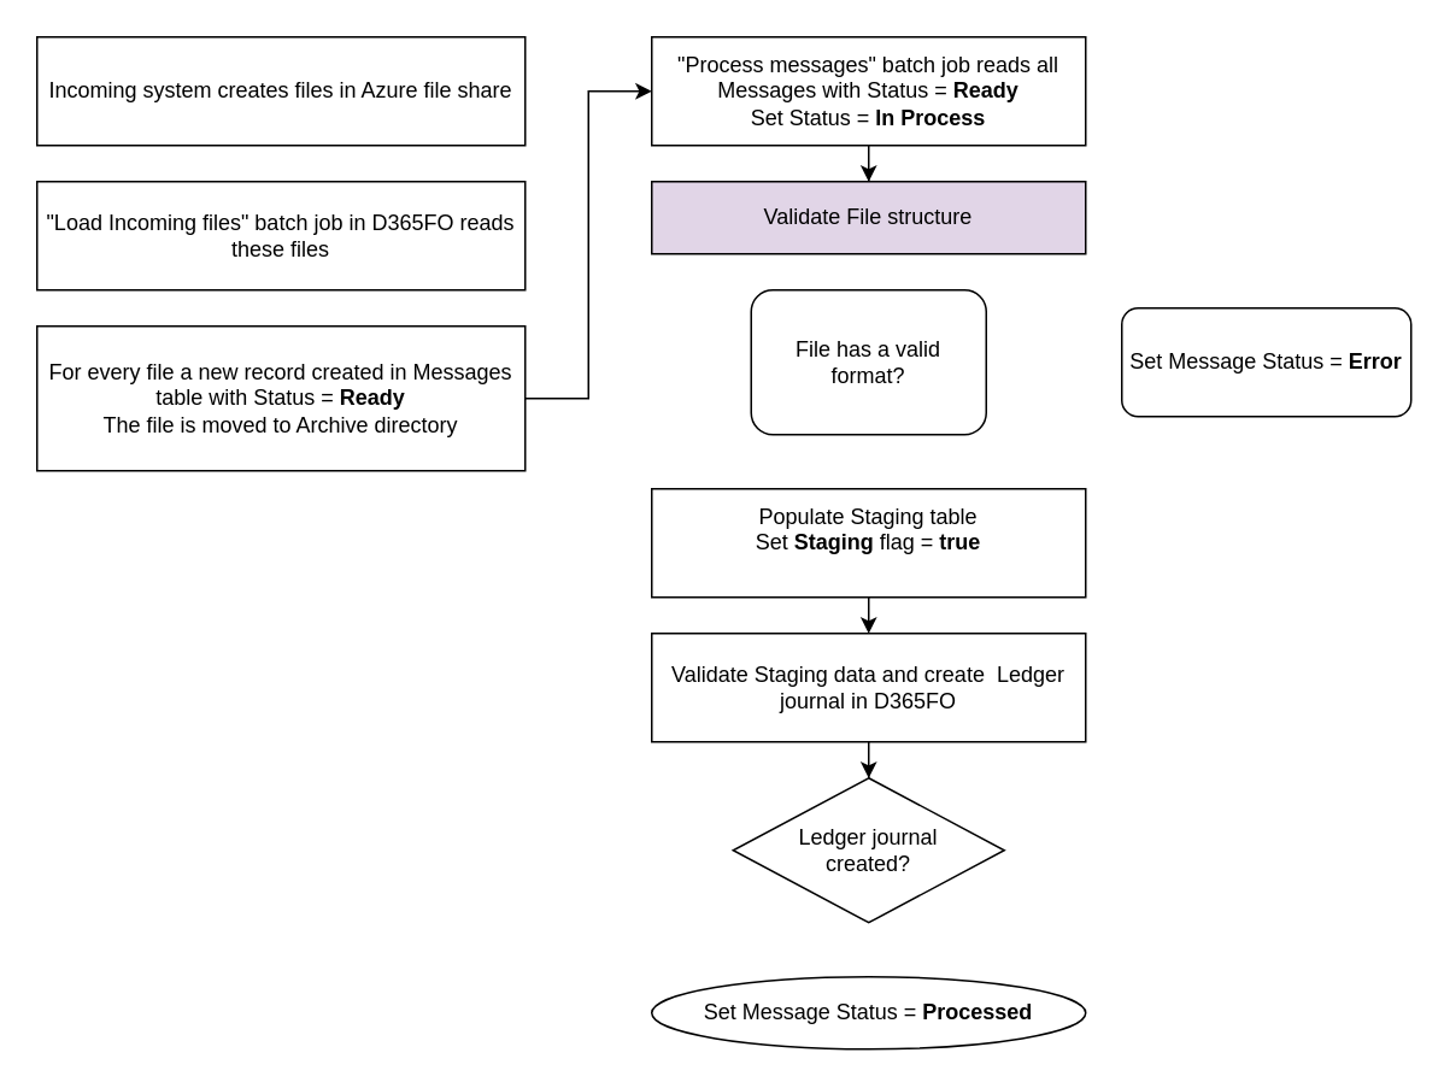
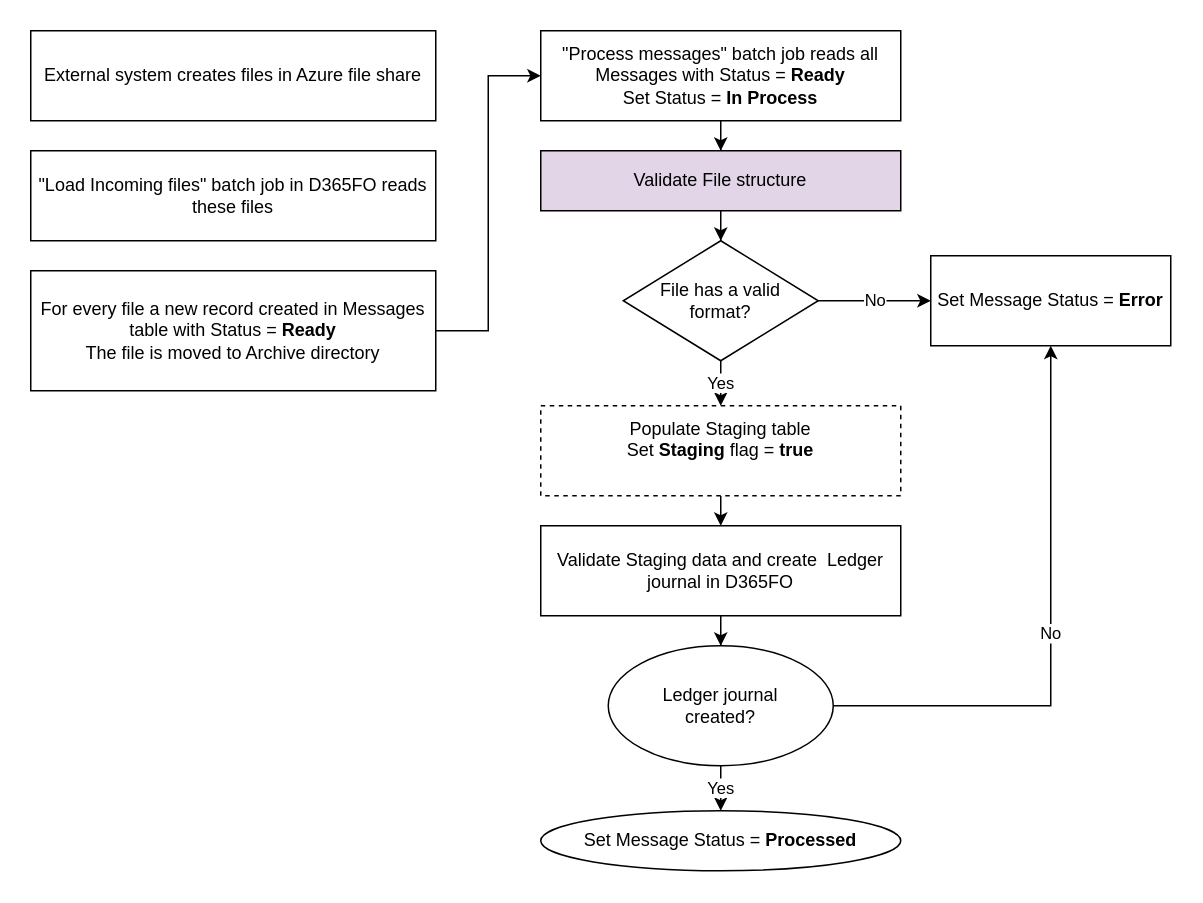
- <mxCell id="2" value="Incoming system creates files in Azure file share" style="rounded=0;whiteSpace=wrap;html=1;" parent="1" vertex="1"><mxGeometry x="20" y="20" width="270" height="60" as="geometry" /></mxCell>
+ <mxCell id="2" value="External system creates files in Azure file share" style="rounded=0;whiteSpace=wrap;html=1;" parent="1" vertex="1"><mxGeometry x="20" y="20" width="270" height="60" as="geometry" /></mxCell>
+ <mxCell id="11" value="" style="edgeStyle=orthogonalEdgeStyle;rounded=0;orthogonalLoop=1;jettySize=auto;html=1;" edge="1" parent="1" source="12" target="5"><mxGeometry relative="1" as="geometry" /></mxCell>
- <mxCell id="5" value="&lt;div&gt;File has a valid &lt;br&gt;&lt;/div&gt;&lt;div&gt;format?&lt;/div&gt;" style="whiteSpace=wrap;html=1;rounded=1;" parent="1" vertex="1"><mxGeometry x="415" y="160" width="130" height="80" as="geometry" /></mxCell>
+ <mxCell id="5" value="&lt;div&gt;File has a valid &lt;br&gt;&lt;/div&gt;&lt;div&gt;format?&lt;/div&gt;" style="rhombus;whiteSpace=wrap;html=1;" parent="1" vertex="1"><mxGeometry x="415" y="160" width="130" height="80" as="geometry" /></mxCell>
+ <mxCell id="4" value="No" style="edgeStyle=orthogonalEdgeStyle;rounded=0;orthogonalLoop=1;jettySize=auto;html=1;" edge="1" parent="1" source="5" target="21"><mxGeometry relative="1" as="geometry" /></mxCell>
- <mxCell id="21" value="Set Message Status = &lt;b&gt;Error&lt;/b&gt;" style="whiteSpace=wrap;html=1;rounded=1;" vertex="1" parent="1"><mxGeometry x="620" y="170" width="160" height="60" as="geometry" /></mxCell>
+ <mxCell id="21" value="Set Message Status = &lt;b&gt;Error&lt;/b&gt;" style="rounded=0;whiteSpace=wrap;html=1;" vertex="1" parent="1"><mxGeometry x="620" y="170" width="160" height="60" as="geometry" /></mxCell>
+ <mxCell id="3" value="Yes" style="edgeStyle=orthogonalEdgeStyle;rounded=0;orthogonalLoop=1;jettySize=auto;html=1;" edge="1" parent="1" source="5" target="14"><mxGeometry relative="1" as="geometry" /></mxCell>
- <mxCell id="14" value="&lt;div&gt;Populate Staging table&lt;/div&gt;&lt;div&gt;Set &lt;b&gt;Staging &lt;/b&gt;flag = &lt;b&gt;true&lt;/b&gt;&lt;br&gt;&lt;/div&gt;&lt;div&gt;&lt;br&gt;&lt;/div&gt;" style="rounded=0;whiteSpace=wrap;html=1;" vertex="1" parent="1"><mxGeometry x="360" y="270" width="240" height="60" as="geometry" /></mxCell>
+ <mxCell id="14" value="&lt;div&gt;Populate Staging table&lt;/div&gt;&lt;div&gt;Set &lt;b&gt;Staging &lt;/b&gt;flag = &lt;b&gt;true&lt;/b&gt;&lt;br&gt;&lt;/div&gt;&lt;div&gt;&lt;br&gt;&lt;/div&gt;" style="rounded=0;whiteSpace=wrap;html=1;dashed=1;" vertex="1" parent="1"><mxGeometry x="360" y="270" width="240" height="60" as="geometry" /></mxCell>
+ <mxCell id="18" value="No" style="edgeStyle=orthogonalEdgeStyle;rounded=0;orthogonalLoop=1;jettySize=auto;html=1;" edge="1" parent="1" source="19" target="21"><mxGeometry relative="1" as="geometry" /></mxCell>
- <mxCell id="19" value="&lt;div&gt;Ledger journal &lt;br&gt;&lt;/div&gt;&lt;div&gt;created?&lt;/div&gt;" style="rhombus;whiteSpace=wrap;html=1;" vertex="1" parent="1"><mxGeometry x="405" y="430" width="150" height="80" as="geometry" /></mxCell>
+ <mxCell id="19" value="&lt;div&gt;Ledger journal &lt;br&gt;&lt;/div&gt;&lt;div&gt;created?&lt;/div&gt;" style="ellipse;whiteSpace=wrap;html=1;" vertex="1" parent="1"><mxGeometry x="405" y="430" width="150" height="80" as="geometry" /></mxCell>
+ <mxCell id="17" value="Yes" style="edgeStyle=orthogonalEdgeStyle;rounded=0;orthogonalLoop=1;jettySize=auto;html=1;" edge="1" parent="1" source="19" target="20"><mxGeometry relative="1" as="geometry" /></mxCell>
